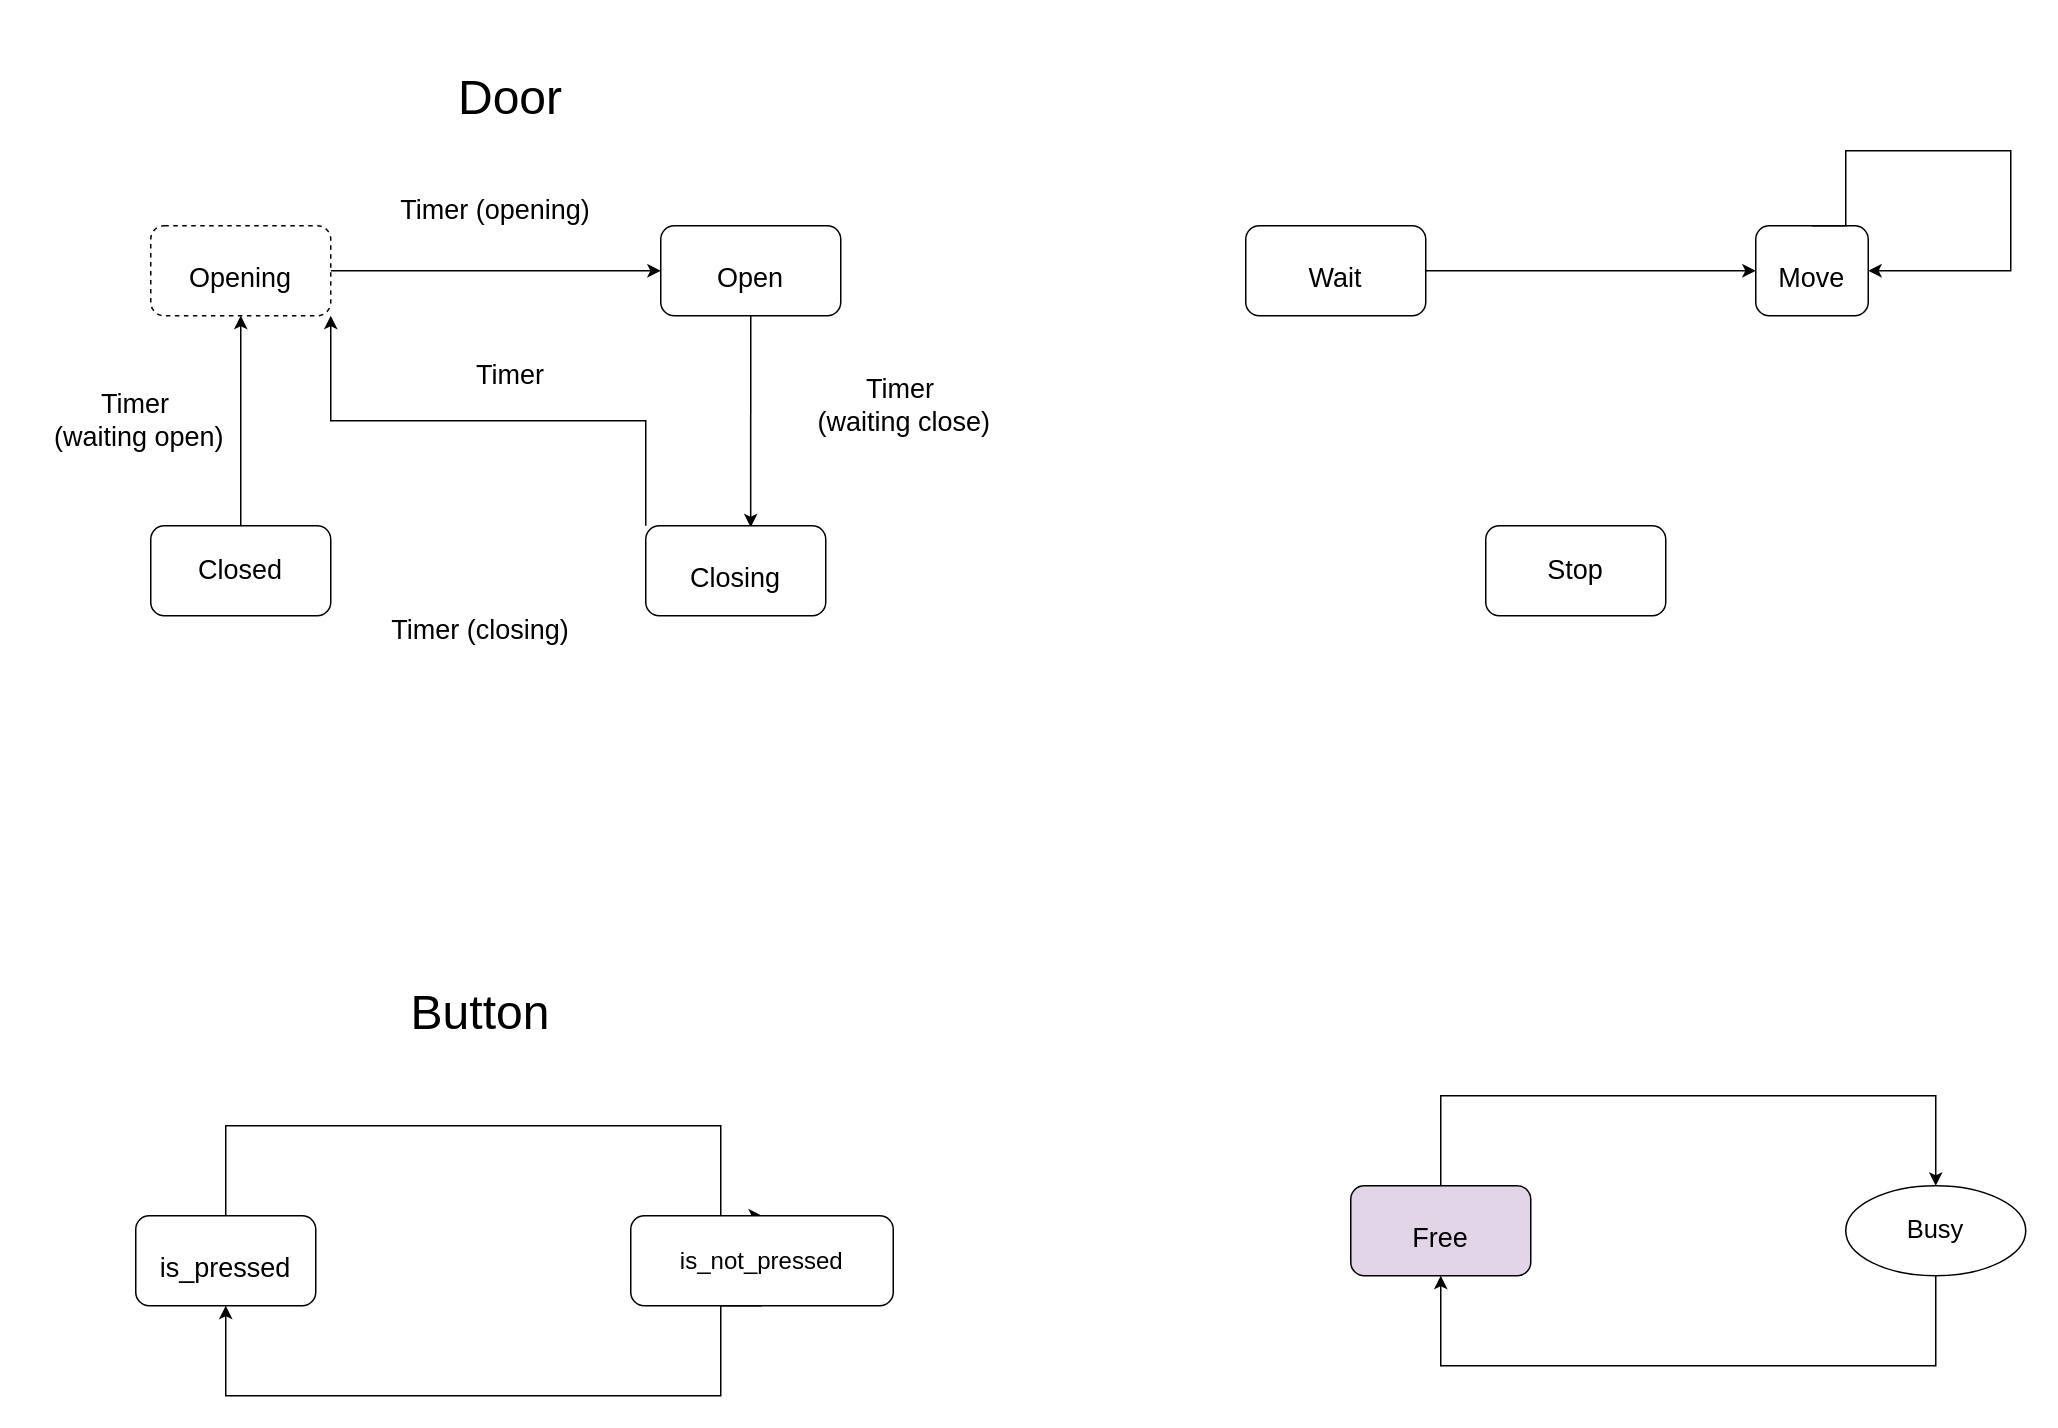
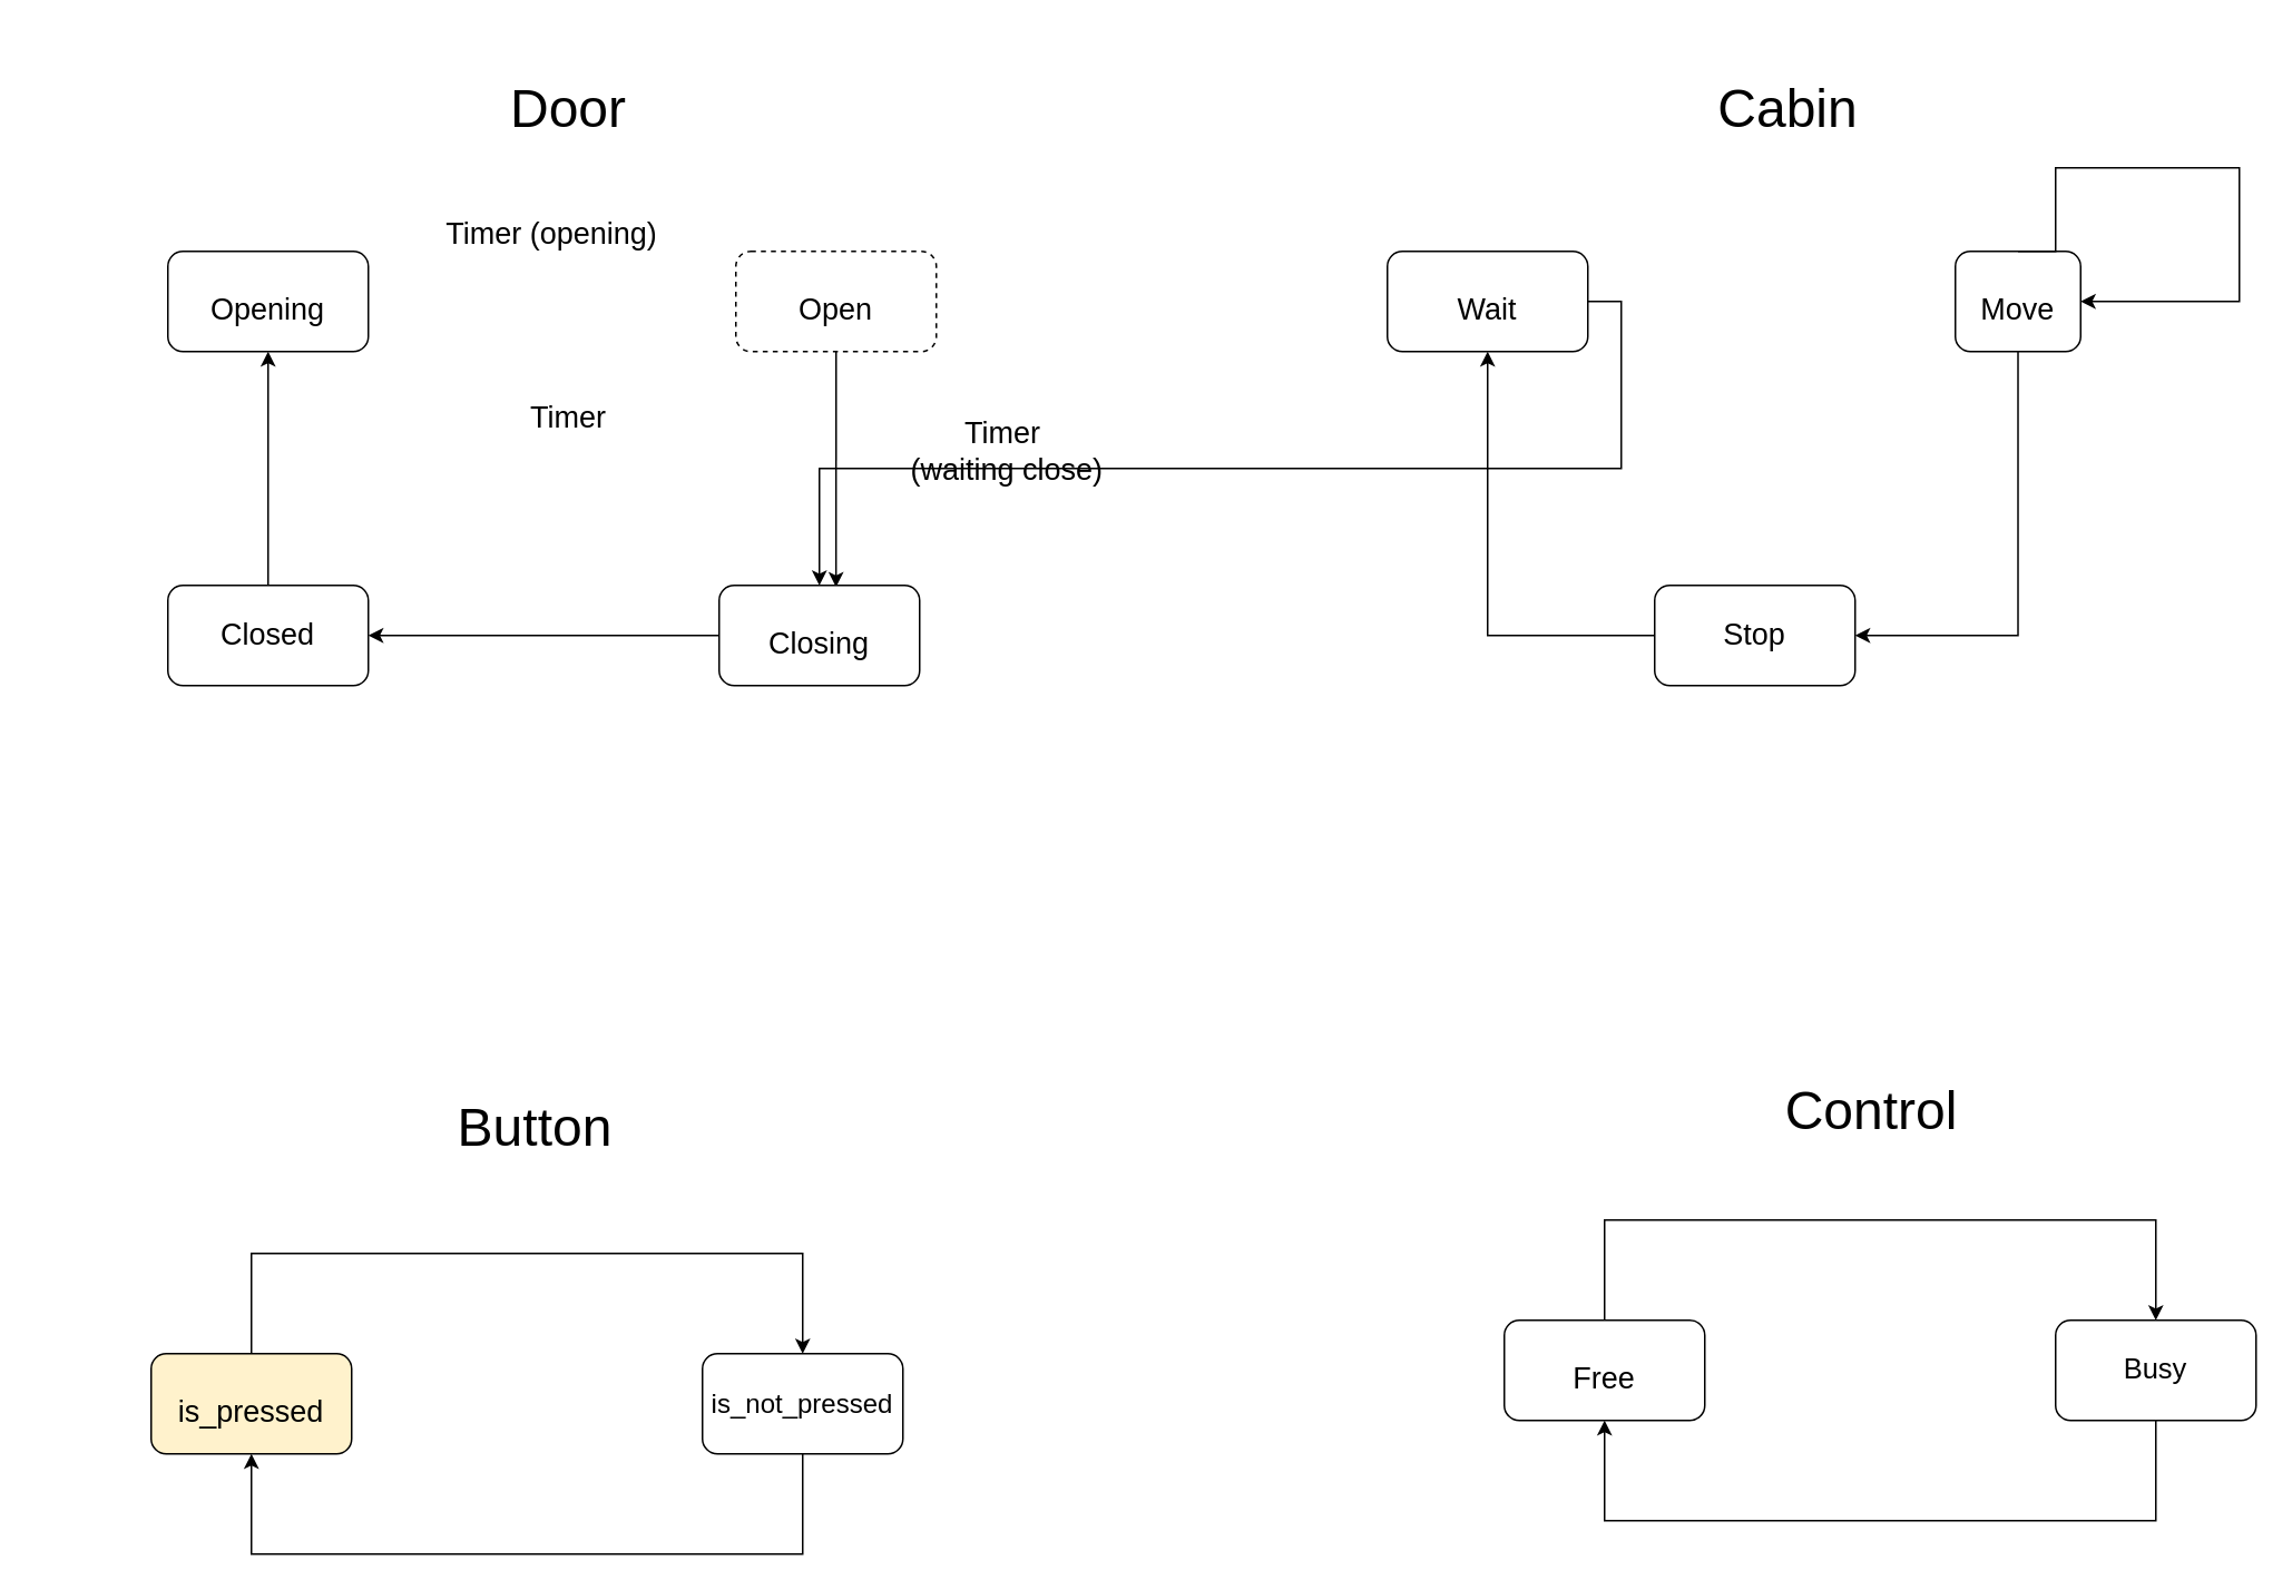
+ <mxCell id="17" value="&lt;font style=&quot;font-size: 32px&quot;&gt;Cabin&lt;/font&gt;" style="text;html=1;strokeColor=none;fillColor=none;align=center;verticalAlign=middle;whiteSpace=wrap;rounded=0;fontSize=32;" parent="1" vertex="1"><mxGeometry x="1000" width="140" height="90" as="geometry" y="20" /></mxCell>
- <mxCell id="4" value="&lt;font style=&quot;font-size: 18px&quot;&gt;Opening&lt;/font&gt;" style="rounded=1;whiteSpace=wrap;html=1;fontSize=32;dashed=1;" parent="1" vertex="1"><mxGeometry x="100" y="150" width="120" height="60" as="geometry" /></mxCell>
+ <mxCell id="4" value="&lt;font style=&quot;font-size: 18px&quot;&gt;Opening&lt;/font&gt;" style="rounded=1;whiteSpace=wrap;html=1;fontSize=32;" parent="1" vertex="1"><mxGeometry x="100" y="150" width="120" height="60" as="geometry" /></mxCell>
- <mxCell id="3" style="edgeStyle=orthogonalEdgeStyle;rounded=0;orthogonalLoop=1;jettySize=auto;html=1;exitX=1;exitY=0.5;exitDx=0;exitDy=0;entryX=0;entryY=0.5;entryDx=0;entryDy=0;fontSize=16;" parent="1" source="4" target="8" edge="1"><mxGeometry relative="1" as="geometry" /></mxCell>
- <mxCell id="8" value="&lt;font style=&quot;font-size: 18px&quot;&gt;Open&lt;/font&gt;" style="rounded=1;whiteSpace=wrap;html=1;fontSize=32;" parent="1" vertex="1"><mxGeometry x="440" y="150" width="120" height="60" as="geometry" /></mxCell>
+ <mxCell id="8" value="&lt;font style=&quot;font-size: 18px&quot;&gt;Open&lt;/font&gt;" style="rounded=1;whiteSpace=wrap;html=1;fontSize=32;dashed=1;" parent="1" vertex="1"><mxGeometry x="440" y="150" width="120" height="60" as="geometry" /></mxCell>
- <mxCell id="18" style="edgeStyle=orthogonalEdgeStyle;rounded=0;orthogonalLoop=1;jettySize=auto;html=1;exitX=1;exitY=0.5;exitDx=0;exitDy=0;entryX=0;entryY=0.5;entryDx=0;entryDy=0;fontSize=16;" parent="1" source="19" target="23" edge="1"><mxGeometry relative="1" as="geometry" /></mxCell>
+ <mxCell id="18" style="edgeStyle=orthogonalEdgeStyle;rounded=0;orthogonalLoop=1;jettySize=auto;html=1;exitX=1;exitY=0.5;exitDx=0;exitDy=0;fontSize=16;" parent="1" source="19" target="11" edge="1"><mxGeometry relative="1" as="geometry" /></mxCell>
- <mxCell id="15" value="&lt;font style=&quot;font-size: 18px&quot;&gt;Timer&lt;br&gt;&amp;nbsp;(waiting open)&lt;/font&gt;" style="text;html=1;strokeColor=none;fillColor=none;align=center;verticalAlign=middle;whiteSpace=wrap;rounded=0;fontSize=16;" parent="1" vertex="1"><mxGeometry y="270" width="140" height="20" as="geometry" x="20" /></mxCell>
- <mxCell id="10" style="edgeStyle=orthogonalEdgeStyle;rounded=0;orthogonalLoop=1;jettySize=auto;html=1;exitX=0;exitY=0;exitDx=0;exitDy=0;fontSize=16;entryX=1;entryY=1;entryDx=0;entryDy=0;" parent="1" source="11" target="4" edge="1"><mxGeometry relative="1" as="geometry"><mxPoint x="220" y="230" as="targetPoint" /></mxGeometry></mxCell>
+ <mxCell id="22" style="edgeStyle=orthogonalEdgeStyle;rounded=0;orthogonalLoop=1;jettySize=auto;html=1;exitX=0.5;exitY=1;exitDx=0;exitDy=0;entryX=1;entryY=0.5;entryDx=0;entryDy=0;fontSize=16;" parent="1" source="23" target="21" edge="1"><mxGeometry relative="1" as="geometry"><mxPoint x="1229.96" y="351.02" as="targetPoint" /></mxGeometry></mxCell>
+ <mxCell id="20" style="edgeStyle=orthogonalEdgeStyle;rounded=0;orthogonalLoop=1;jettySize=auto;html=1;exitX=0;exitY=0.5;exitDx=0;exitDy=0;entryX=0.5;entryY=1;entryDx=0;entryDy=0;fontSize=16;" parent="1" source="21" target="19" edge="1"><mxGeometry relative="1" as="geometry"><Array as="points"><mxPoint x="890" y="380" /></Array></mxGeometry></mxCell>
+ <mxCell id="9" style="edgeStyle=orthogonalEdgeStyle;rounded=0;orthogonalLoop=1;jettySize=auto;html=1;exitX=0;exitY=0.5;exitDx=0;exitDy=0;entryX=1;entryY=0.5;entryDx=0;entryDy=0;fontSize=16;" parent="1" source="11" target="6" edge="1"><mxGeometry relative="1" as="geometry" /></mxCell>
- <mxCell id="14" value="&lt;font style=&quot;font-size: 18px&quot;&gt;Timer (closing)&lt;/font&gt;" style="text;html=1;strokeColor=none;fillColor=none;align=center;verticalAlign=middle;whiteSpace=wrap;rounded=0;fontSize=16;" parent="1" vertex="1"><mxGeometry x="250" y="410" width="140" height="20" as="geometry" /></mxCell>
+ <mxCell id="34" value="&lt;font style=&quot;font-size: 32px&quot;&gt;Control&lt;/font&gt;" style="text;html=1;strokeColor=none;fillColor=none;align=center;verticalAlign=middle;whiteSpace=wrap;rounded=0;fontSize=32;" parent="1" vertex="1"><mxGeometry x="1050" y="620" width="140" height="90" as="geometry" /></mxCell>
- <mxCell id="31" value="&lt;span style=&quot;font-size: 18px&quot;&gt;Free&lt;/span&gt;" style="rounded=1;whiteSpace=wrap;html=1;fontSize=32;fillColor=#e1d5e7;" parent="1" vertex="1"><mxGeometry x="900" y="790" width="120" height="60" as="geometry" /></mxCell>
+ <mxCell id="31" value="&lt;span style=&quot;font-size: 18px&quot;&gt;Free&lt;/span&gt;" style="rounded=1;whiteSpace=wrap;html=1;fontSize=32;" parent="1" vertex="1"><mxGeometry x="900" y="790" width="120" height="60" as="geometry" /></mxCell>
- <mxCell id="33" value="&lt;font style=&quot;font-size: 17px&quot;&gt;Busy&lt;/font&gt;" style="ellipse;whiteSpace=wrap;html=1;fontSize=16;" parent="1" vertex="1"><mxGeometry x="1230" y="790" width="120" height="60" as="geometry" /></mxCell>
+ <mxCell id="33" value="&lt;font style=&quot;font-size: 17px&quot;&gt;Busy&lt;/font&gt;" style="rounded=1;whiteSpace=wrap;html=1;fontSize=16;" parent="1" vertex="1"><mxGeometry x="1230" y="790" width="120" height="60" as="geometry" /></mxCell>
- <mxCell id="27" value="&lt;span style=&quot;font-size: 18px&quot;&gt;is_pressed&lt;/span&gt;" style="rounded=1;whiteSpace=wrap;html=1;fontSize=32;" parent="1" vertex="1"><mxGeometry x="90" y="810" width="120" height="60" as="geometry" /></mxCell>
+ <mxCell id="27" value="&lt;span style=&quot;font-size: 18px&quot;&gt;is_pressed&lt;/span&gt;" style="rounded=1;whiteSpace=wrap;html=1;fontSize=32;fillColor=#fff2cc;" parent="1" vertex="1"><mxGeometry x="90" y="810" width="120" height="60" as="geometry" /></mxCell>
- <mxCell id="29" value="&lt;font style=&quot;font-size: 16px&quot;&gt;is_not_pressed&lt;/font&gt;" style="rounded=1;whiteSpace=wrap;html=1;fontSize=16;" parent="1" vertex="1"><mxGeometry x="420" y="810" width="175" height="60" as="geometry" /></mxCell>
+ <mxCell id="29" value="&lt;font style=&quot;font-size: 16px&quot;&gt;is_not_pressed&lt;/font&gt;" style="rounded=1;whiteSpace=wrap;html=1;fontSize=16;" parent="1" vertex="1"><mxGeometry x="420" y="810" width="120" height="60" as="geometry" /></mxCell>
